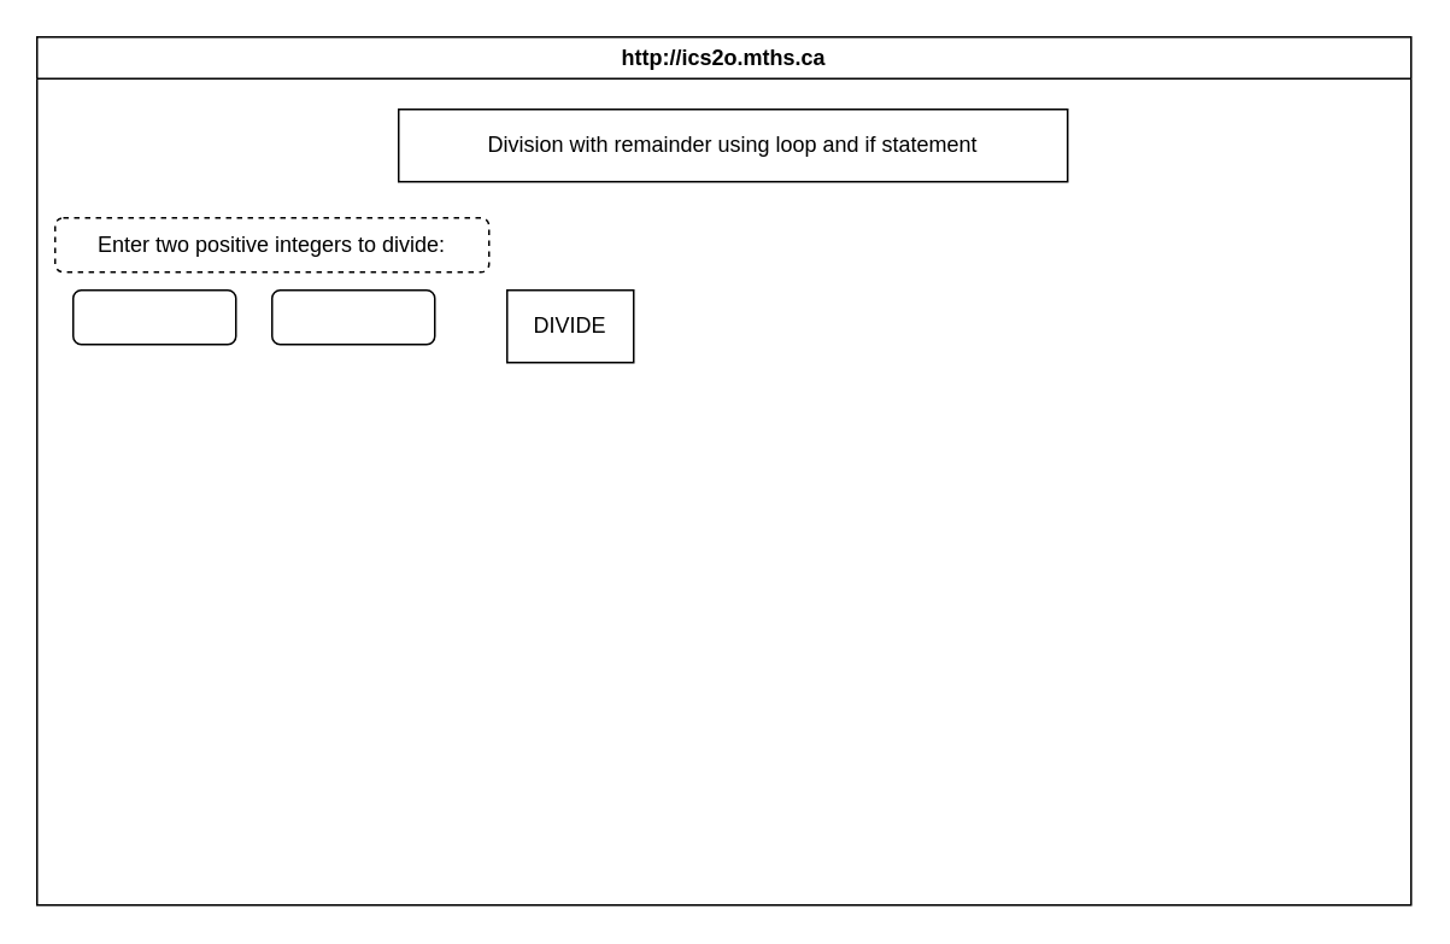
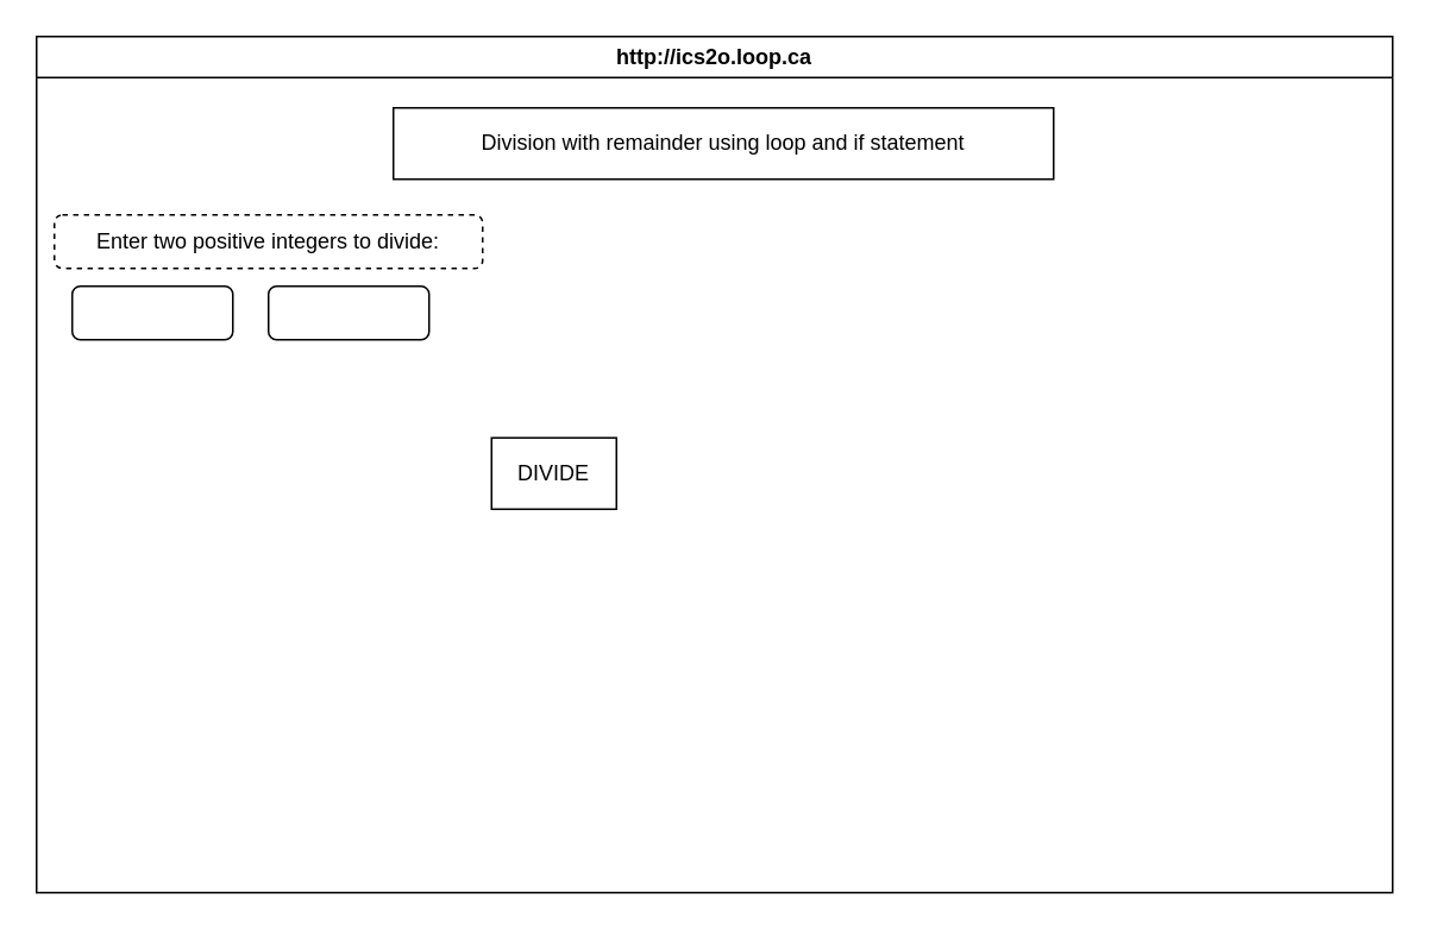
- <mxCell id="2" value="http://ics2o.mths.ca" style="swimlane;whiteSpace=wrap;html=1;" parent="1" vertex="1"><mxGeometry x="20" y="20" width="760" height="480" as="geometry" /></mxCell>
+ <mxCell id="2" value="http://ics2o.loop.ca" style="swimlane;whiteSpace=wrap;html=1;" parent="1" vertex="1"><mxGeometry x="20" y="20" width="760" height="480" as="geometry" /></mxCell>
- <mxCell id="7" value="DIVIDE" style="rounded=0;whiteSpace=wrap;html=1;" vertex="1" parent="2"><mxGeometry x="260" y="140" width="70" height="40" as="geometry" /></mxCell>
+ <mxCell id="7" value="DIVIDE" style="rounded=0;whiteSpace=wrap;html=1;" vertex="1" parent="2"><mxGeometry x="255" y="225" width="70" height="40" as="geometry" /></mxCell>
